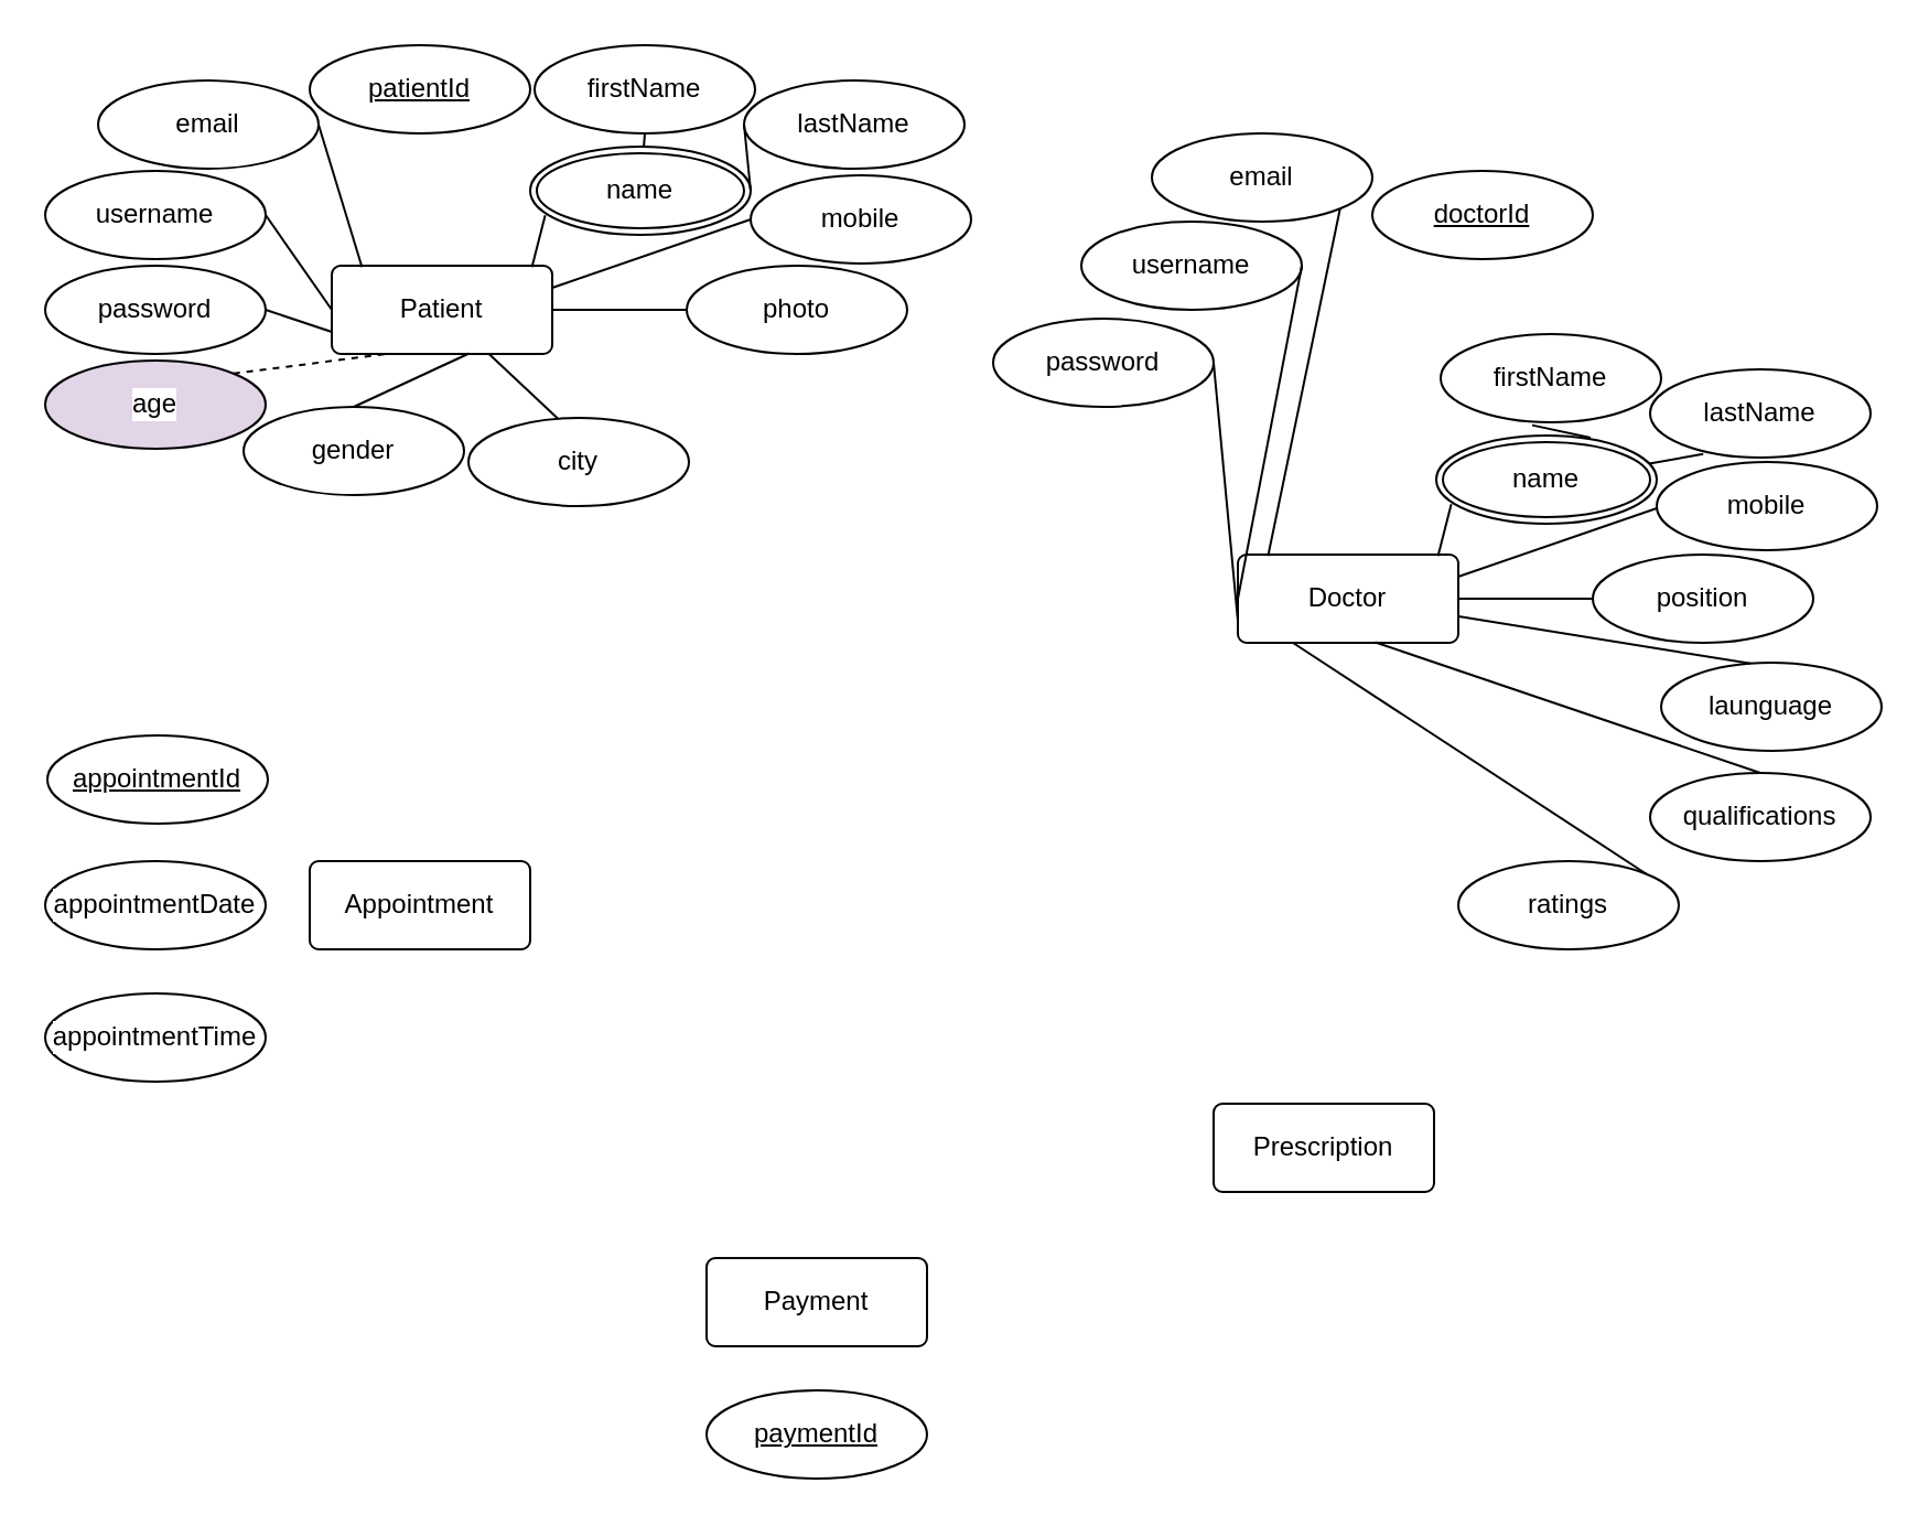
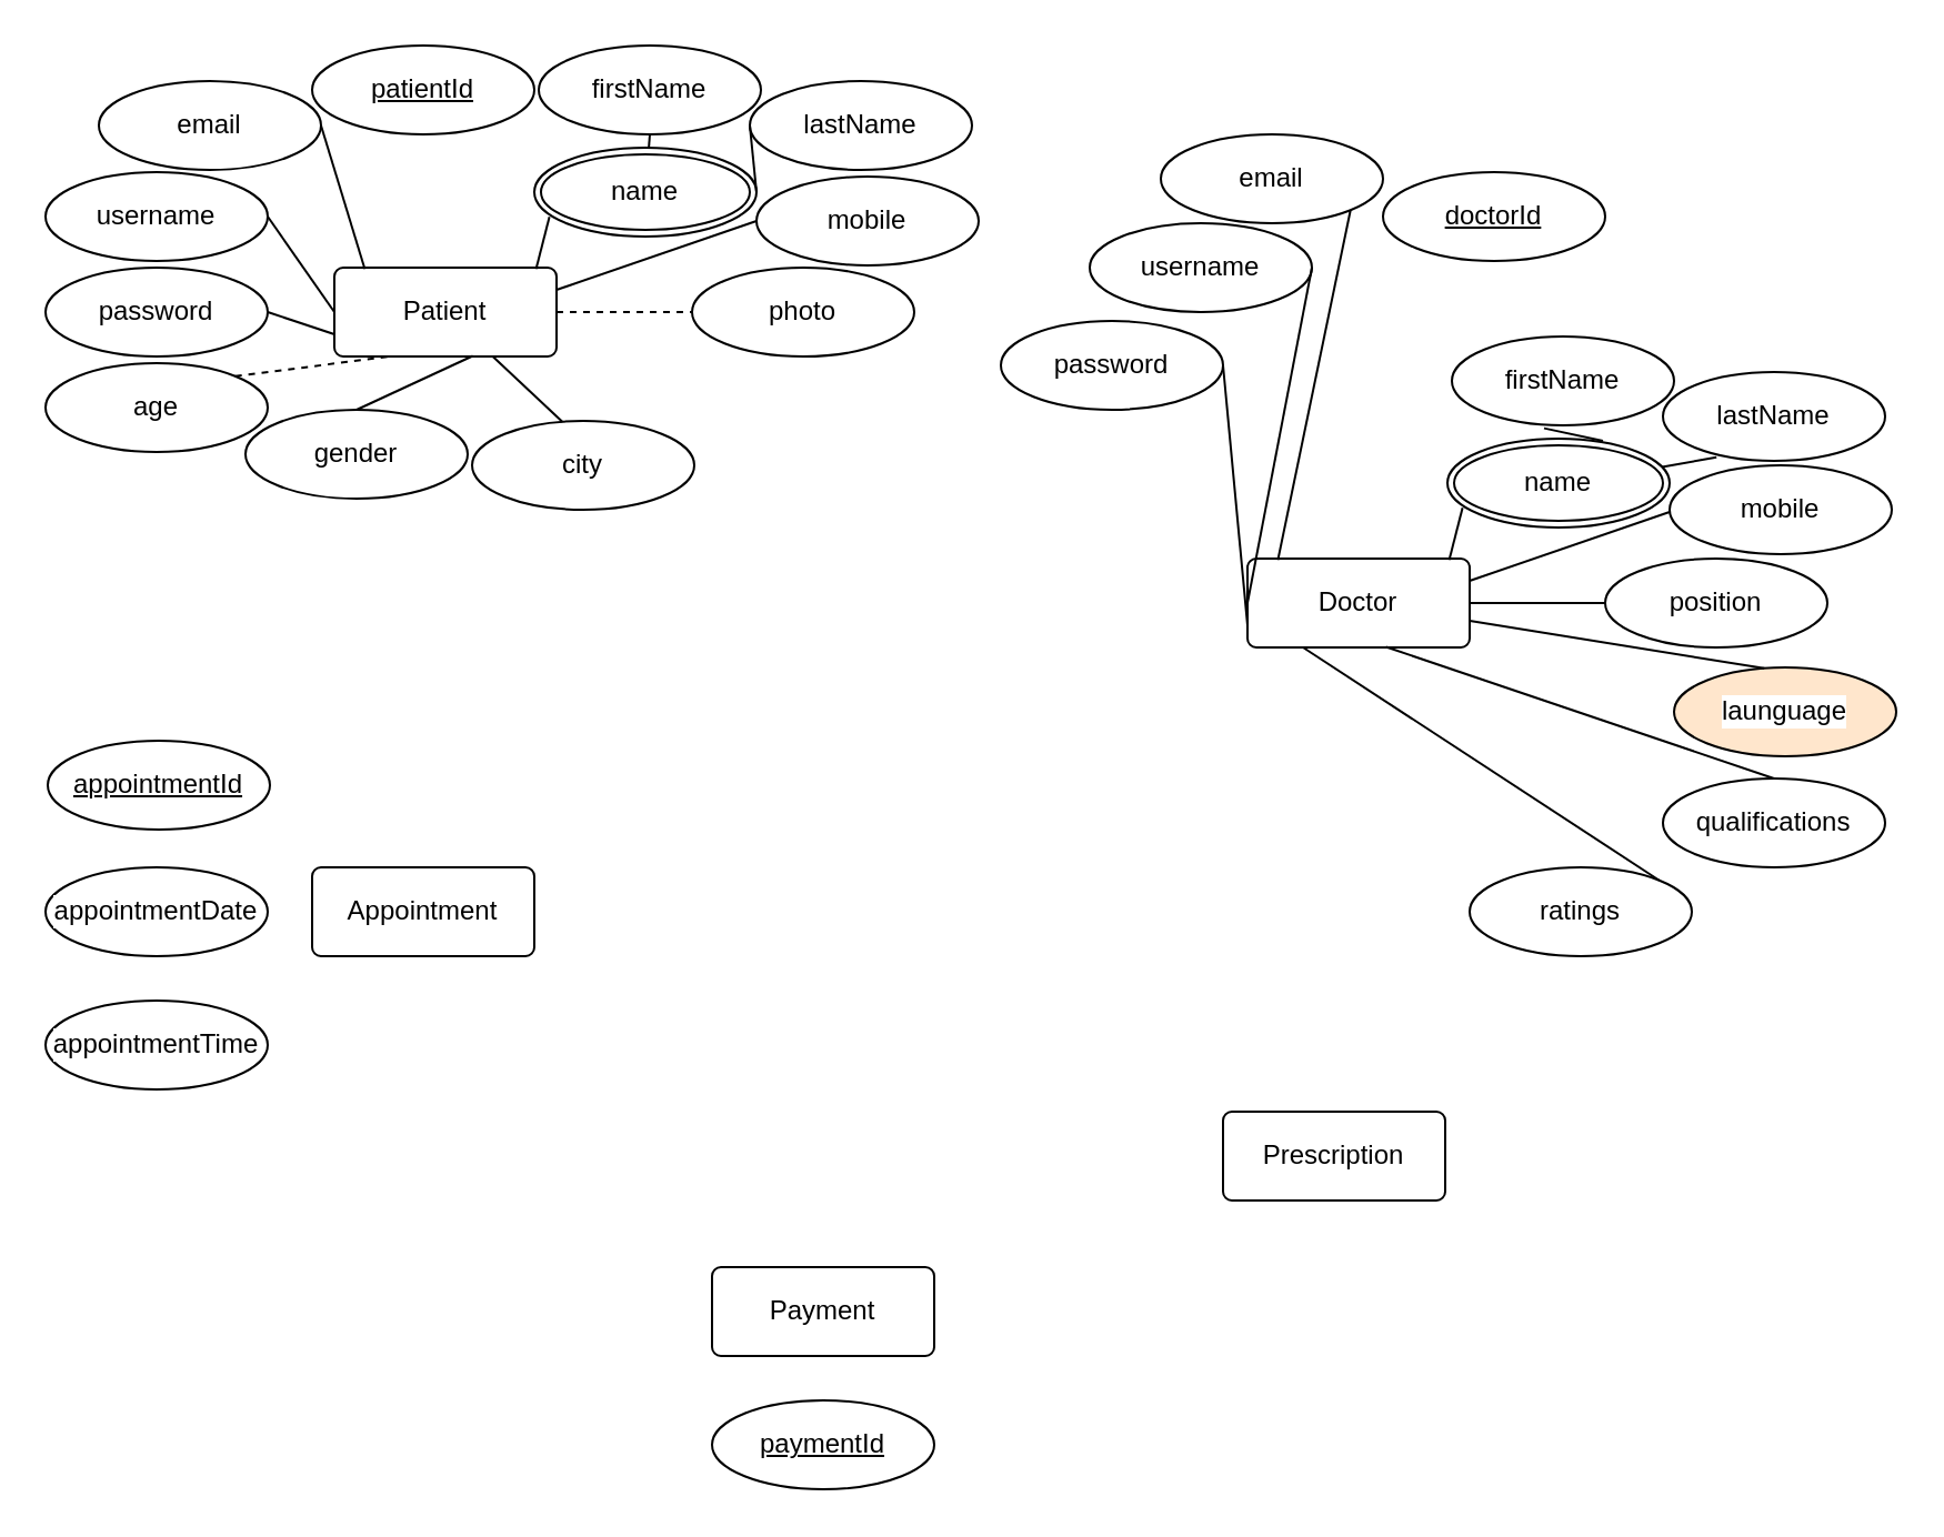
- <mxCell id="26" value="" style="endArrow=none;html=1;rounded=0;exitX=1;exitY=0.5;exitDx=0;exitDy=0;" edge="1" parent="1" source="2" target="25"><mxGeometry relative="1" as="geometry"><mxPoint x="260" y="140" as="sourcePoint" /><mxPoint x="322" y="127" as="targetPoint" /></mxGeometry></mxCell>
+ <mxCell id="26" value="" style="endArrow=none;html=1;rounded=0;exitX=1;exitY=0.5;exitDx=0;exitDy=0;dashed=1;" edge="1" parent="1" source="2" target="25"><mxGeometry relative="1" as="geometry"><mxPoint x="260" y="140" as="sourcePoint" /><mxPoint x="322" y="127" as="targetPoint" /></mxGeometry></mxCell>
- <mxCell id="12" value="age" style="ellipse;whiteSpace=wrap;html=1;align=center;labelBackgroundColor=#ffffff;fillColor=#e1d5e7;" vertex="1" parent="1"><mxGeometry x="20" y="163" width="100" height="40" as="geometry" /></mxCell>
+ <mxCell id="12" value="age" style="ellipse;whiteSpace=wrap;html=1;align=center;labelBackgroundColor=#ffffff;" vertex="1" parent="1"><mxGeometry x="20" y="163" width="100" height="40" as="geometry" /></mxCell>
- <mxCell id="37" value="launguage" style="ellipse;whiteSpace=wrap;html=1;align=center;labelBackgroundColor=#ffffff;" vertex="1" parent="1"><mxGeometry x="753" y="300" width="100" height="40" as="geometry" /></mxCell>
+ <mxCell id="37" value="launguage" style="ellipse;whiteSpace=wrap;html=1;align=center;labelBackgroundColor=#ffffff;fillColor=#ffe6cc;" vertex="1" parent="1"><mxGeometry x="753" y="300" width="100" height="40" as="geometry" /></mxCell>
